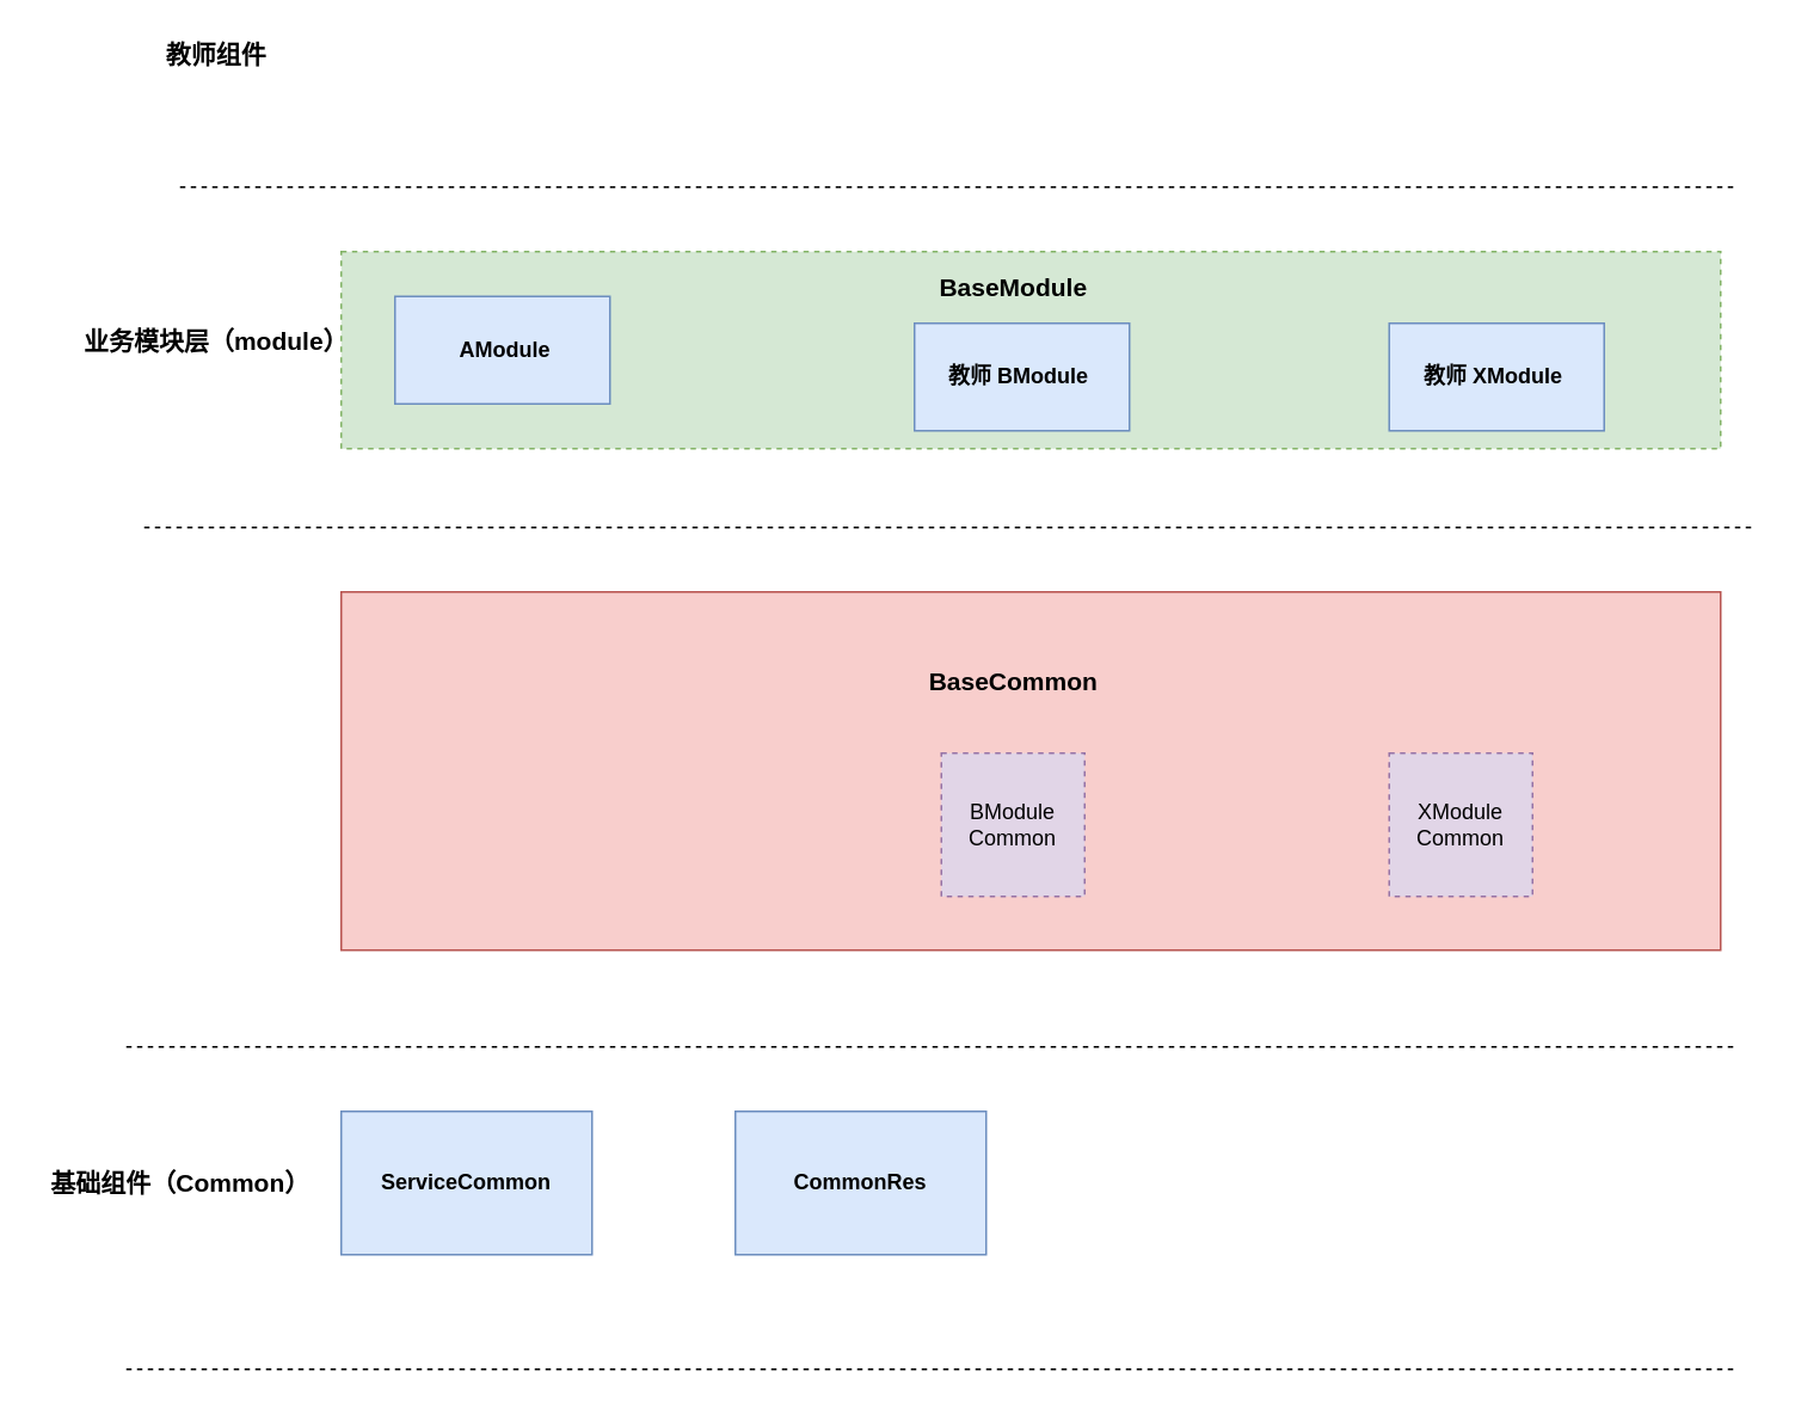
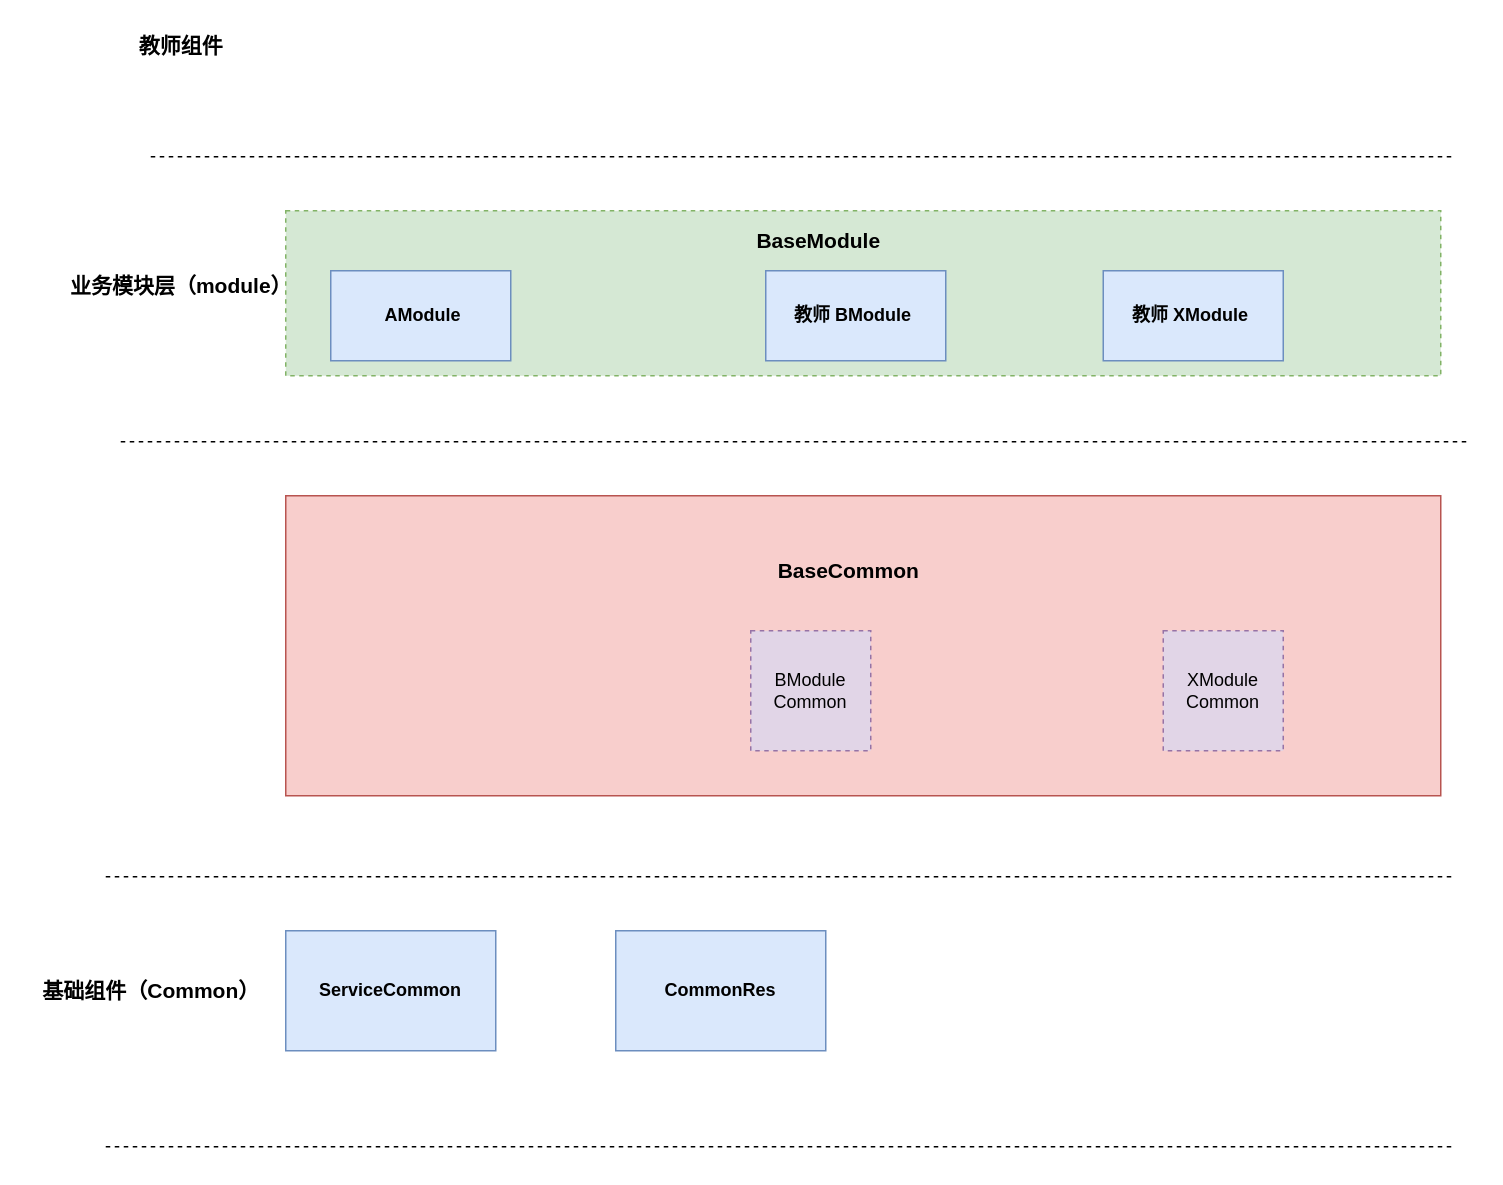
- <mxCell id="16" value="&lt;span style=&quot;font-size: 14px&quot;&gt;&lt;b&gt;BaseModule&lt;/b&gt;&lt;/span&gt;" style="text;html=1;align=center;verticalAlign=middle;resizable=0;points=[];autosize=1;" vertex="1" parent="1"><mxGeometry x="515" y="150" width="100" height="20" as="geometry" /></mxCell>
+ <mxCell id="16" value="&lt;span style=&quot;font-size: 14px&quot;&gt;&lt;b&gt;BaseModule&lt;/b&gt;&lt;/span&gt;" style="text;html=1;align=center;verticalAlign=middle;resizable=0;points=[];autosize=1;" vertex="1" parent="1"><mxGeometry x="495" y="150" width="100" height="20" as="geometry" /></mxCell>
- <mxCell id="5" value="&lt;b&gt;&amp;nbsp;AModule&lt;/b&gt;" style="rounded=0;whiteSpace=wrap;html=1;fillColor=#dae8fc;strokeColor=#6c8ebf;" vertex="1" parent="1"><mxGeometry x="220" y="165" width="120" height="60" as="geometry" /></mxCell>
+ <mxCell id="5" value="&lt;b&gt;&amp;nbsp;AModule&lt;/b&gt;" style="rounded=0;whiteSpace=wrap;html=1;fillColor=#dae8fc;strokeColor=#6c8ebf;" vertex="1" parent="1"><mxGeometry x="220" y="180" width="120" height="60" as="geometry" /></mxCell>
- <mxCell id="7" value="&lt;b&gt;教师 XModule&lt;/b&gt;&amp;nbsp;" style="rounded=0;whiteSpace=wrap;html=1;fillColor=#dae8fc;strokeColor=#6c8ebf;fontStyle=1" vertex="1" parent="1"><mxGeometry x="775" y="180" width="120" height="60" as="geometry" /></mxCell>
+ <mxCell id="7" value="&lt;b&gt;教师 XModule&lt;/b&gt;&amp;nbsp;" style="rounded=0;whiteSpace=wrap;html=1;fillColor=#dae8fc;strokeColor=#6c8ebf;fontStyle=1" vertex="1" parent="1"><mxGeometry x="735" y="180" width="120" height="60" as="geometry" /></mxCell>
- <mxCell id="11" value="BModule Common" style="whiteSpace=wrap;html=1;aspect=fixed;dashed=1;fillColor=#e1d5e7;strokeColor=#9673a6;align=center;" vertex="1" parent="1"><mxGeometry x="525" y="420" width="80" height="80" as="geometry" /></mxCell>
+ <mxCell id="11" value="BModule Common" style="whiteSpace=wrap;html=1;aspect=fixed;dashed=1;fillColor=#e1d5e7;strokeColor=#9673a6;align=center;" vertex="1" parent="1"><mxGeometry x="500" y="420" width="80" height="80" as="geometry" /></mxCell>
